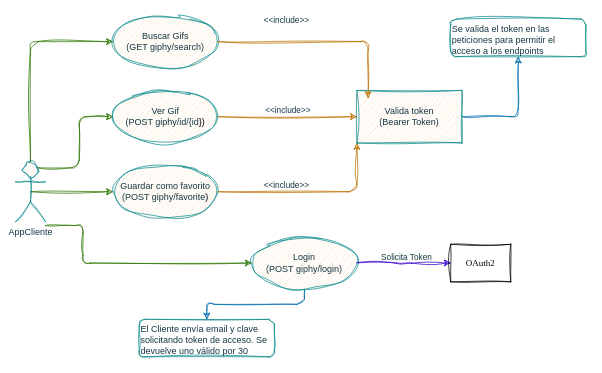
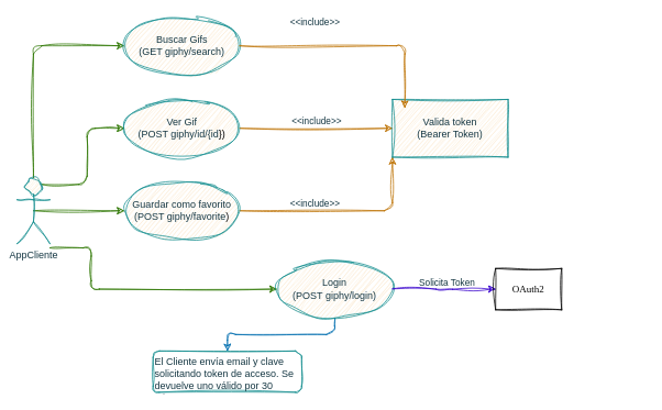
- <mxCell id="18" value="Se valida el token en las peticiones para permitir el acceso a los endpoints" style="text;html=1;whiteSpace=wrap;overflow=hidden;rounded=1;strokeColor=#0F8B8D;strokeWidth=1;labelBackgroundColor=none;fontColor=#143642;sketch=1;curveFitting=1;jiggle=2;" parent="1" vertex="1"><mxGeometry x="600" y="25" width="180" height="50" as="geometry" /></mxCell>
- <mxCell id="15" style="edgeStyle=orthogonalEdgeStyle;rounded=1;orthogonalLoop=1;jettySize=auto;html=1;exitX=1;exitY=0.5;exitDx=0;exitDy=0;entryX=0.5;entryY=1;entryDx=0;entryDy=0;labelBackgroundColor=none;strokeColor=#006EAF;fontColor=default;sketch=1;curveFitting=1;jiggle=2;fillColor=#1ba1e2;" parent="1" source="16" target="18" edge="1"><mxGeometry relative="1" as="geometry" /></mxCell>
